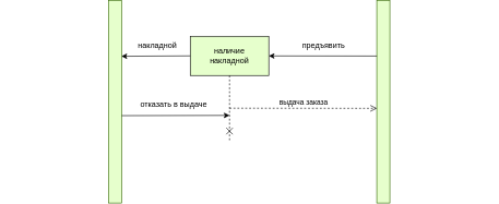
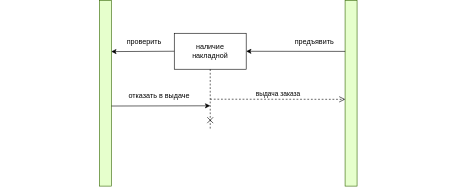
- <mxCell id="7" value="накладной" style="text;html=1;strokeColor=none;fillColor=none;align=center;verticalAlign=middle;whiteSpace=wrap;rounded=0;" vertex="1" parent="1"><mxGeometry x="210" y="20" width="60" height="30" as="geometry" /></mxCell>
+ <mxCell id="7" value="проверить" style="text;html=1;strokeColor=none;fillColor=none;align=center;verticalAlign=middle;whiteSpace=wrap;rounded=0;" vertex="1" parent="1"><mxGeometry x="210" y="20" width="60" height="30" as="geometry" /></mxCell>
- <mxCell id="8" value="предъявить" style="text;html=1;strokeColor=none;fillColor=none;align=center;verticalAlign=middle;whiteSpace=wrap;rounded=0;" vertex="1" parent="1"><mxGeometry x="464" y="20" width="60" height="30" as="geometry" /></mxCell>
+ <mxCell id="8" value="предъявить" style="text;html=1;strokeColor=none;fillColor=none;align=center;verticalAlign=middle;whiteSpace=wrap;rounded=0;" vertex="1" parent="1"><mxGeometry x="494" y="20" width="60" height="30" as="geometry" /></mxCell>
- <mxCell id="5" value="наличие&lt;br&gt;накладной" style="rounded=0;whiteSpace=wrap;html=1;fillColor=#e6ffcc;" vertex="1" parent="1"><mxGeometry x="290" y="20" width="120" height="60" as="geometry" /></mxCell>
+ <mxCell id="5" value="наличие&lt;br&gt;накладной" style="rounded=0;whiteSpace=wrap;html=1;" vertex="1" parent="1"><mxGeometry x="290" y="20" width="120" height="60" as="geometry" /></mxCell>
